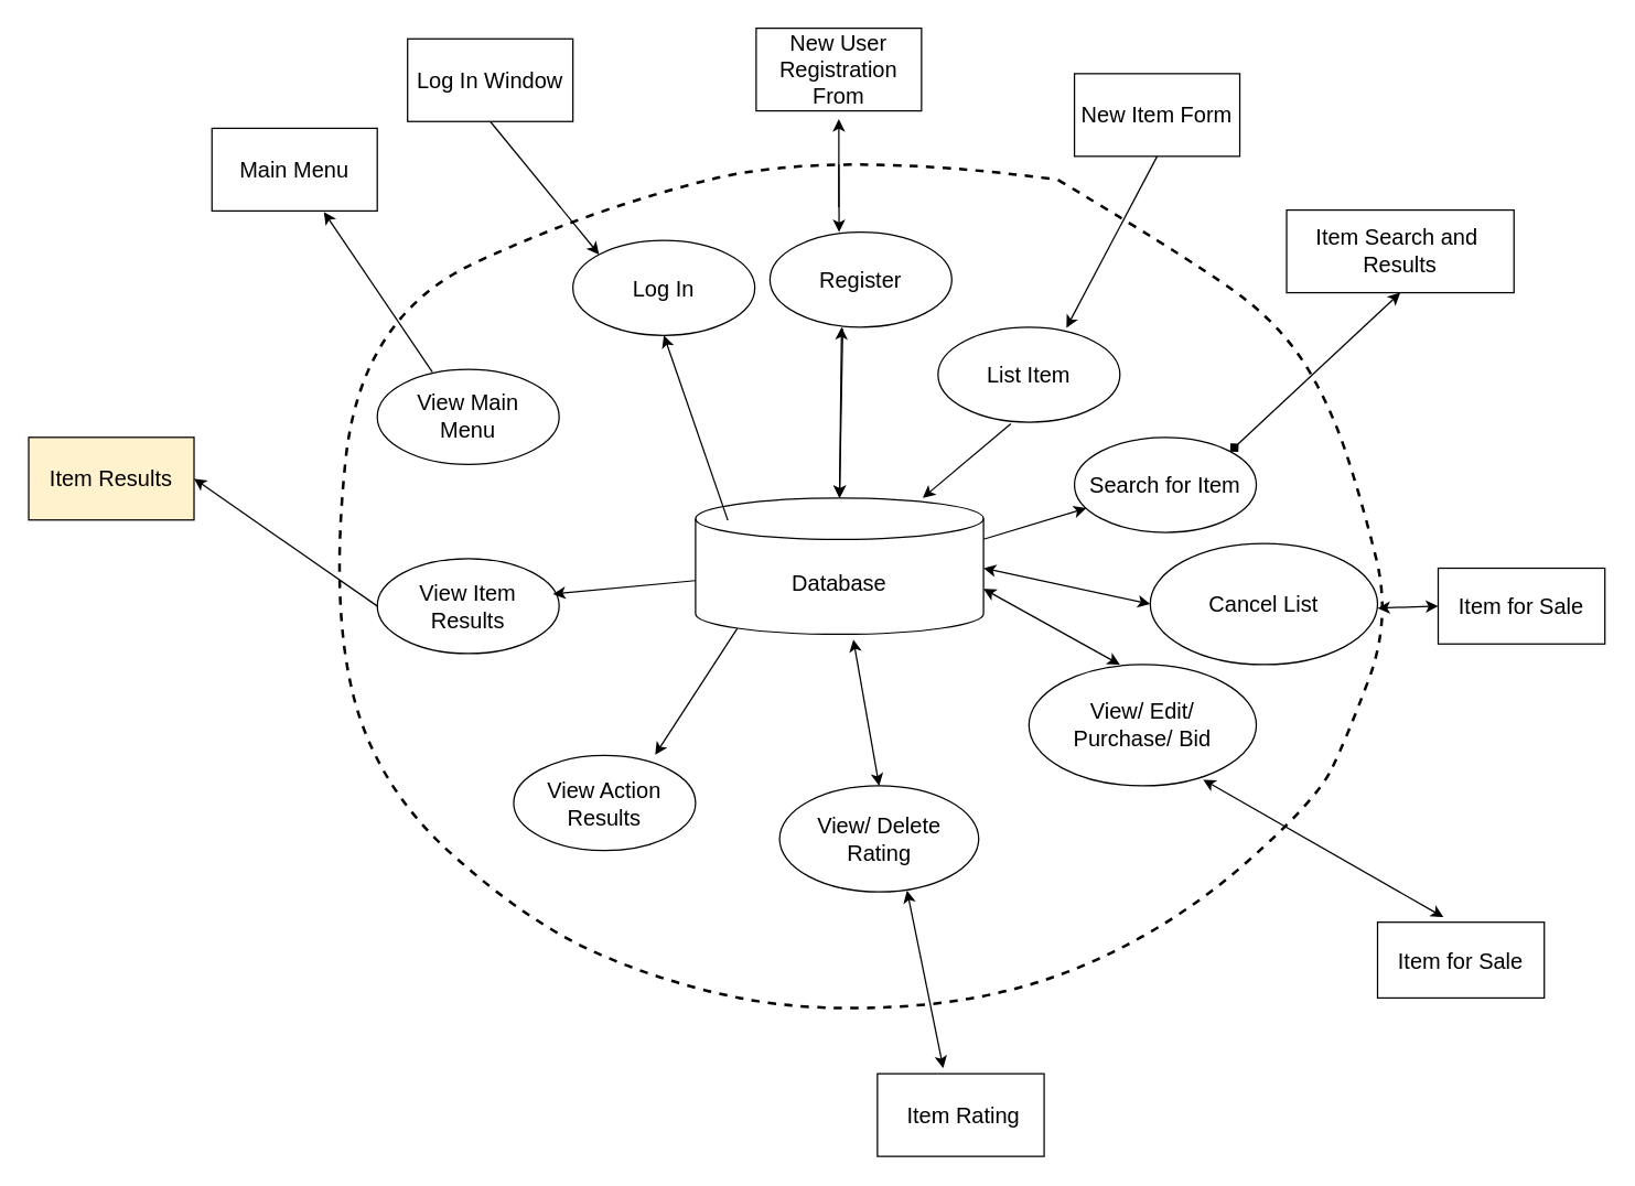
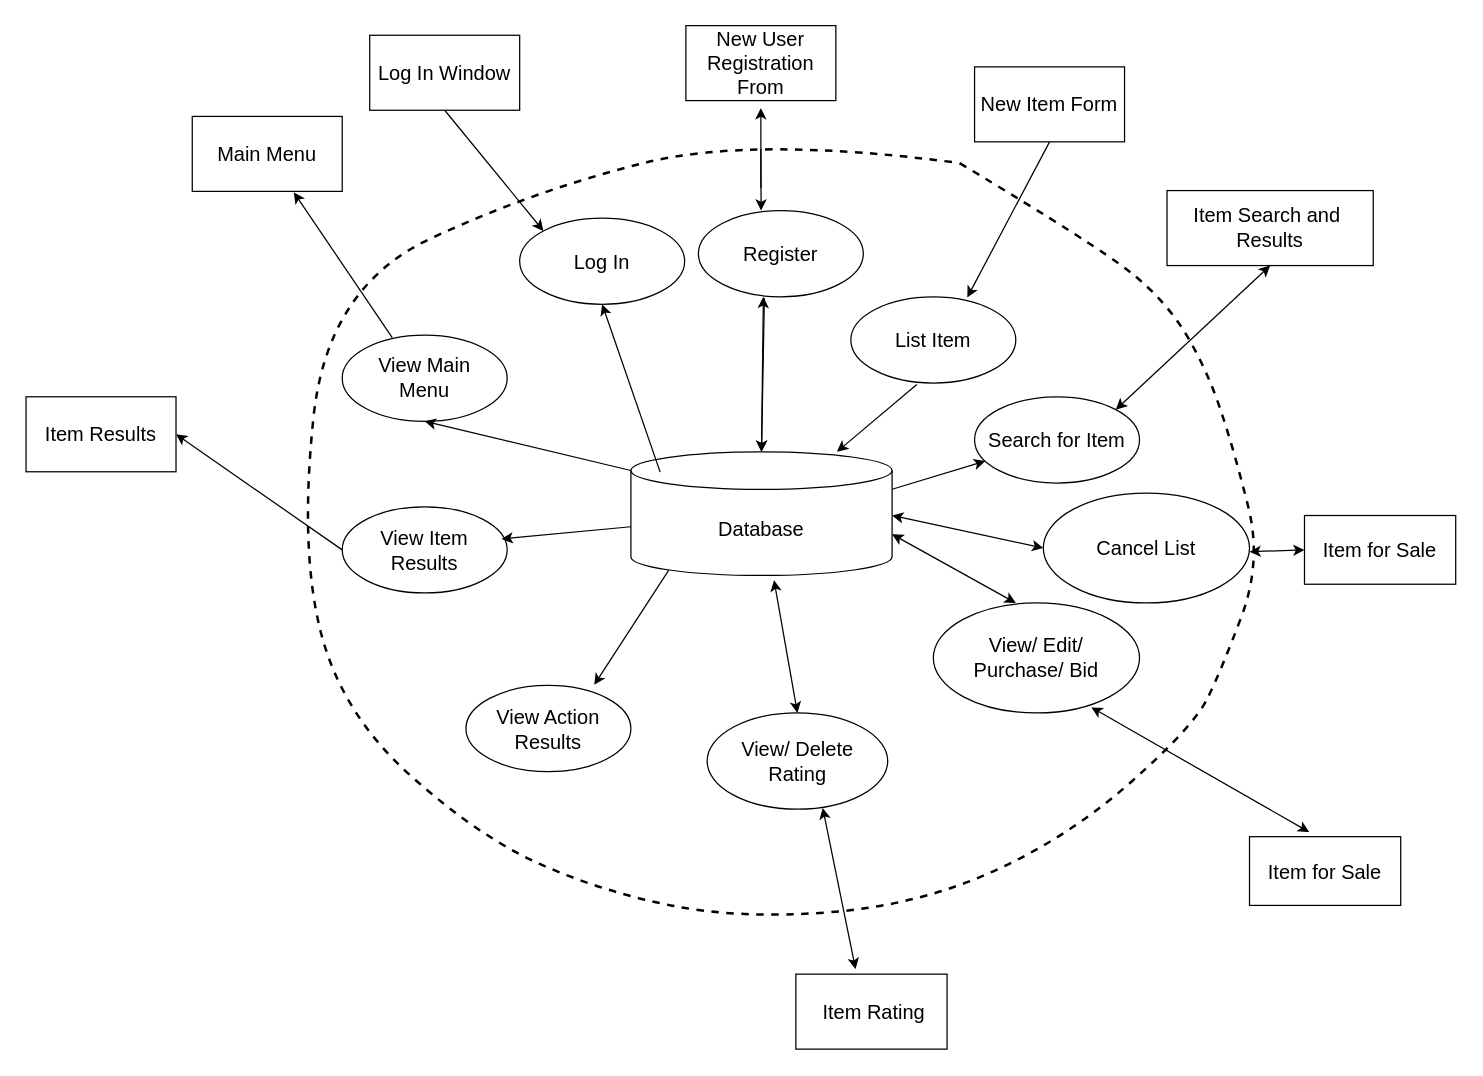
- <mxCell id="33" value="" style="endArrow=diamond;startArrow=classic;html=1;rounded=0;entryX=1;entryY=0;entryDx=0;entryDy=0;exitX=0.5;exitY=1;exitDx=0;exitDy=0;" parent="1" source="18" target="16" edge="1"><mxGeometry width="50" height="50" relative="1" as="geometry"><mxPoint x="965" y="438" as="sourcePoint" /><mxPoint x="899" y="317" as="targetPoint" /></mxGeometry></mxCell>
+ <mxCell id="33" value="" style="endArrow=classic;startArrow=classic;html=1;rounded=0;entryX=1;entryY=0;entryDx=0;entryDy=0;exitX=0.5;exitY=1;exitDx=0;exitDy=0;" parent="1" source="18" target="16" edge="1"><mxGeometry width="50" height="50" relative="1" as="geometry"><mxPoint x="965" y="438" as="sourcePoint" /><mxPoint x="899" y="317" as="targetPoint" /></mxGeometry></mxCell>
- <mxCell id="29" value="Item Results" style="rounded=0;whiteSpace=wrap;html=1;fontSize=16;fillColor=#fff2cc;" parent="1" vertex="1"><mxGeometry x="20" y="317" width="120" height="60" as="geometry" /></mxCell>
+ <mxCell id="29" value="Item Results" style="rounded=0;whiteSpace=wrap;html=1;fontSize=16;" parent="1" vertex="1"><mxGeometry x="20" y="317" width="120" height="60" as="geometry" /></mxCell>
+ <mxCell id="4" value="" style="endArrow=classic;html=1;rounded=0;entryX=0.5;entryY=1;entryDx=0;entryDy=0;exitX=0;exitY=0;exitDx=0;exitDy=15;exitPerimeter=0;" parent="1" source="2" target="3" edge="1"><mxGeometry width="50" height="50" relative="1" as="geometry"><mxPoint x="381.305" y="405" as="sourcePoint" /><mxPoint x="471.996" y="301.646" as="targetPoint" /><Array as="points" /></mxGeometry></mxCell>
